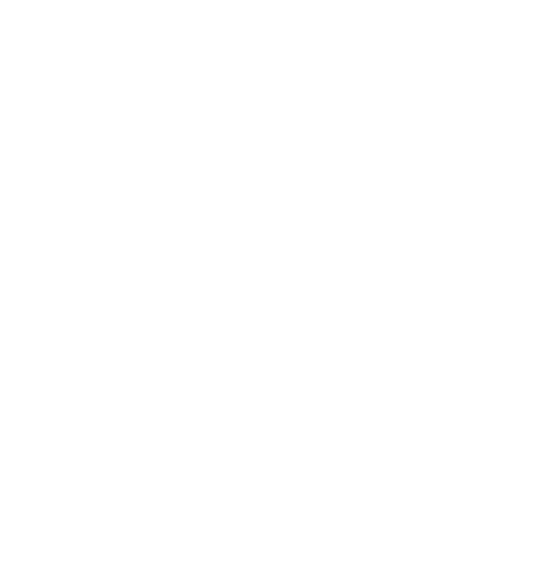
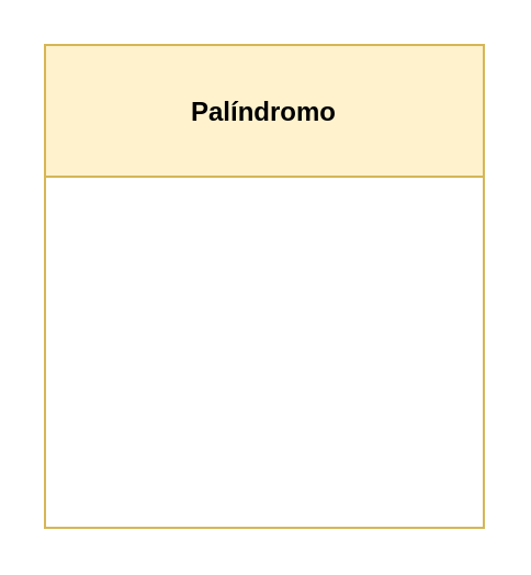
+ <mxCell id="2" value="Palíndromo" style="swimlane;startSize=60;fillColor=#fff2cc;strokeColor=#d6b656;" vertex="1" parent="1"><mxGeometry x="20" y="20" width="200" height="220" as="geometry" /></mxCell>
